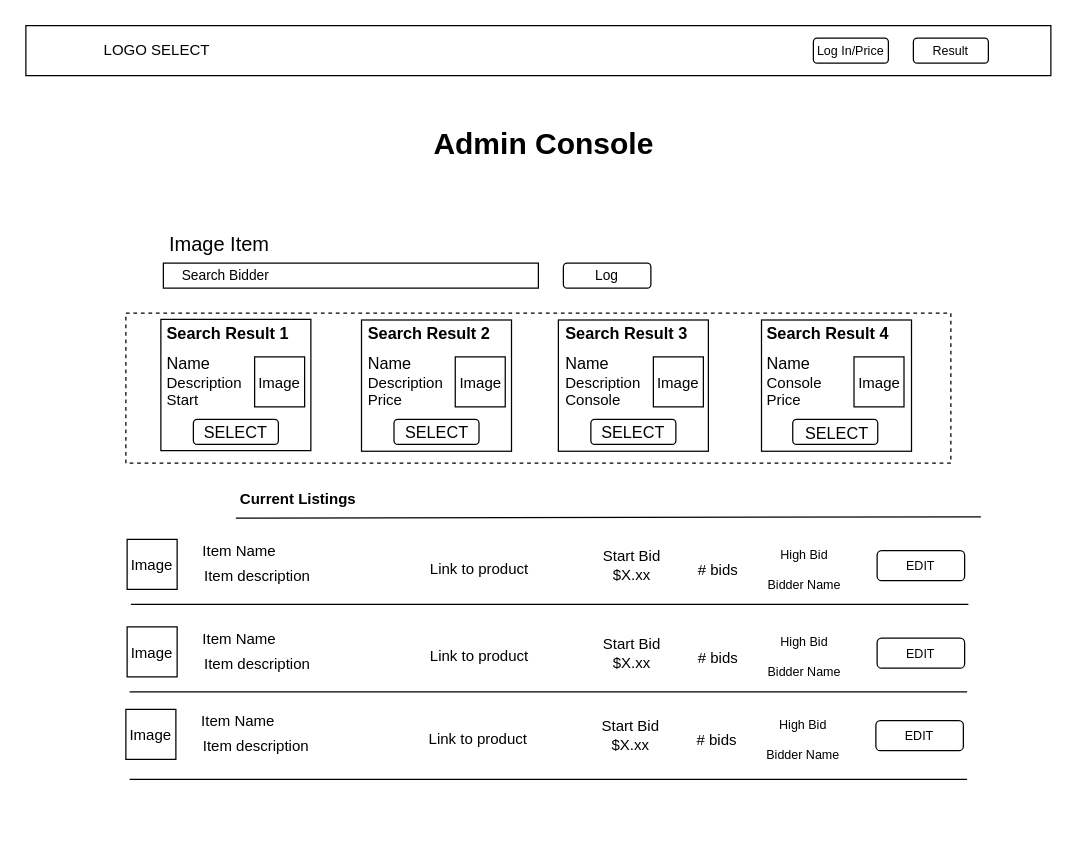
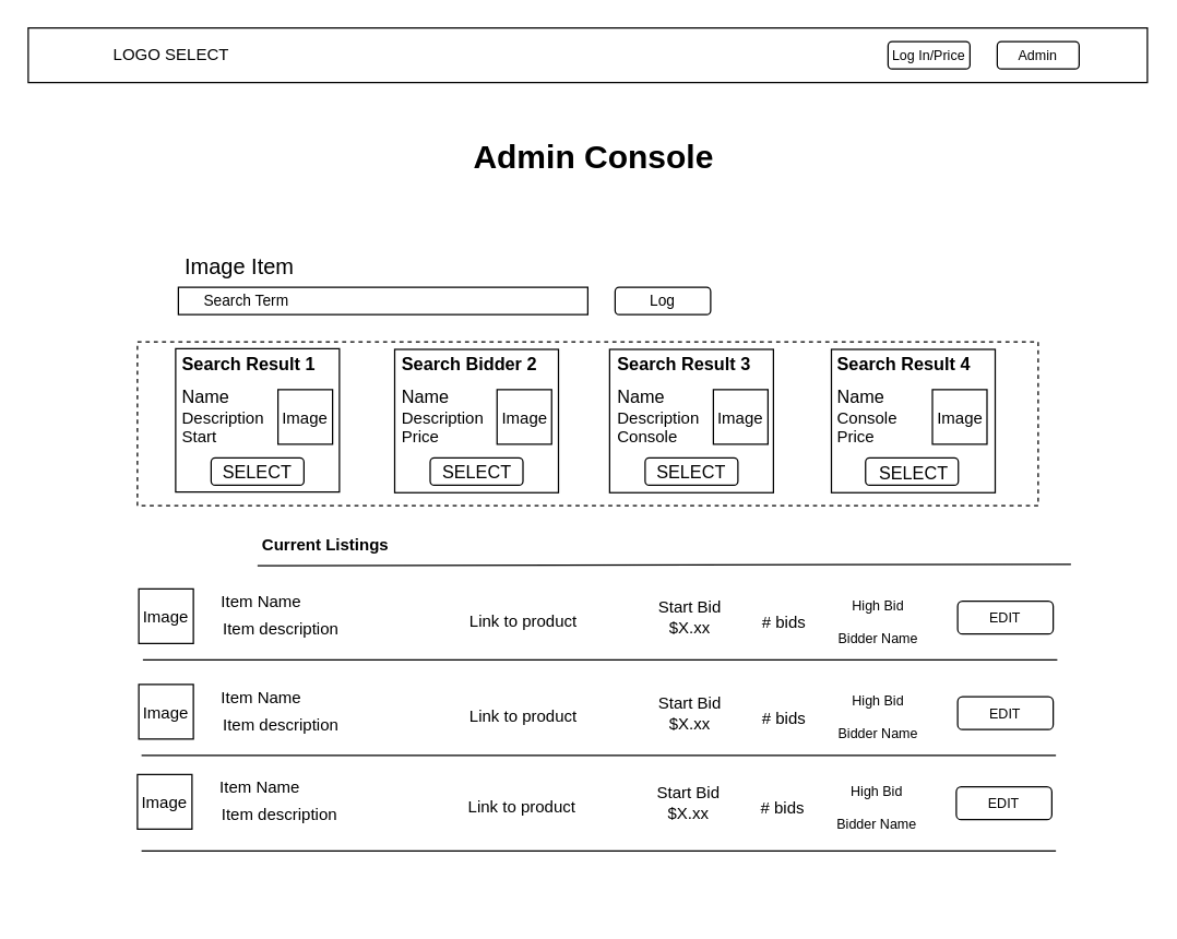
- <mxCell id="12" value="Result" style="text;html=1;strokeColor=none;fillColor=none;align=center;verticalAlign=middle;whiteSpace=wrap;rounded=0;fontSize=10;" parent="1" vertex="1"><mxGeometry x="730" y="25" width="60" height="30" as="geometry" /></mxCell>
+ <mxCell id="12" value="Admin" style="text;html=1;strokeColor=none;fillColor=none;align=center;verticalAlign=middle;whiteSpace=wrap;rounded=0;fontSize=10;" parent="1" vertex="1"><mxGeometry x="730" y="25" width="60" height="30" as="geometry" /></mxCell>
- <mxCell id="17" value="Search Bidder" style="text;html=1;strokeColor=none;fillColor=none;align=center;verticalAlign=middle;whiteSpace=wrap;rounded=0;fontSize=11;" vertex="1" parent="1"><mxGeometry x="90" y="205" width="180" height="30" as="geometry" /></mxCell>
+ <mxCell id="17" value="Search Term" style="text;html=1;strokeColor=none;fillColor=none;align=center;verticalAlign=middle;whiteSpace=wrap;rounded=0;fontSize=11;" vertex="1" parent="1"><mxGeometry x="90" y="205" width="180" height="30" as="geometry" /></mxCell>
- <mxCell id="39" value="&lt;h1 style=&quot;font-size: 13px&quot;&gt;&lt;font style=&quot;font-size: 13px&quot;&gt;Search Result 2&lt;/font&gt;&lt;/h1&gt;&lt;div style=&quot;font-size: 13px&quot;&gt;Name&lt;/div&gt;&lt;div&gt;Description&lt;/div&gt;&lt;div&gt;Price&lt;/div&gt;" style="text;html=1;strokeColor=none;fillColor=none;spacing=5;spacingTop=-20;whiteSpace=wrap;overflow=hidden;rounded=0;dashed=1;" vertex="1" parent="1"><mxGeometry x="288.5" y="260" width="120" height="80" as="geometry" /></mxCell>
+ <mxCell id="39" value="&lt;h1 style=&quot;font-size: 13px&quot;&gt;&lt;font style=&quot;font-size: 13px&quot;&gt;Search Bidder 2&lt;/font&gt;&lt;/h1&gt;&lt;div style=&quot;font-size: 13px&quot;&gt;Name&lt;/div&gt;&lt;div&gt;Description&lt;/div&gt;&lt;div&gt;Price&lt;/div&gt;" style="text;html=1;strokeColor=none;fillColor=none;spacing=5;spacingTop=-20;whiteSpace=wrap;overflow=hidden;rounded=0;dashed=1;" vertex="1" parent="1"><mxGeometry x="288.5" y="260" width="120" height="80" as="geometry" /></mxCell>
